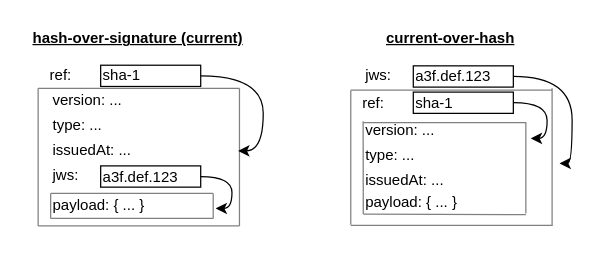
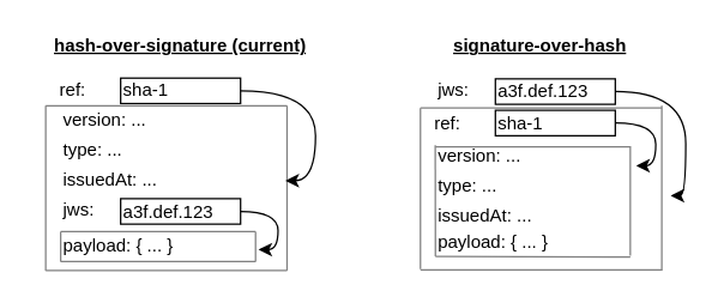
- <mxCell id="38" value="hash-over-signature (current)" style="text;html=1;strokeColor=none;fillColor=none;align=center;verticalAlign=middle;whiteSpace=wrap;rounded=0;fontStyle=5" vertex="1" parent="1"><mxGeometry x="10" y="20" width="200" height="20" as="geometry" /></mxCell>
+ <mxCell id="38" value="hash-over-signature (current)" style="text;html=1;strokeColor=none;fillColor=none;align=center;verticalAlign=middle;whiteSpace=wrap;rounded=0;fontStyle=5" vertex="1" parent="1"><mxGeometry x="20" y="20" width="200" height="20" as="geometry" /></mxCell>
- <mxCell id="39" value="&lt;b&gt;current-over-hash&lt;/b&gt;" style="text;html=1;strokeColor=none;fillColor=none;align=center;verticalAlign=middle;whiteSpace=wrap;rounded=0;fontStyle=4" vertex="1" parent="1"><mxGeometry x="280" y="20" width="160" height="20" as="geometry" /></mxCell>
+ <mxCell id="39" value="&lt;b&gt;signature-over-hash&lt;/b&gt;" style="text;html=1;strokeColor=none;fillColor=none;align=center;verticalAlign=middle;whiteSpace=wrap;rounded=0;fontStyle=4" vertex="1" parent="1"><mxGeometry x="280" y="20" width="160" height="20" as="geometry" /></mxCell>
